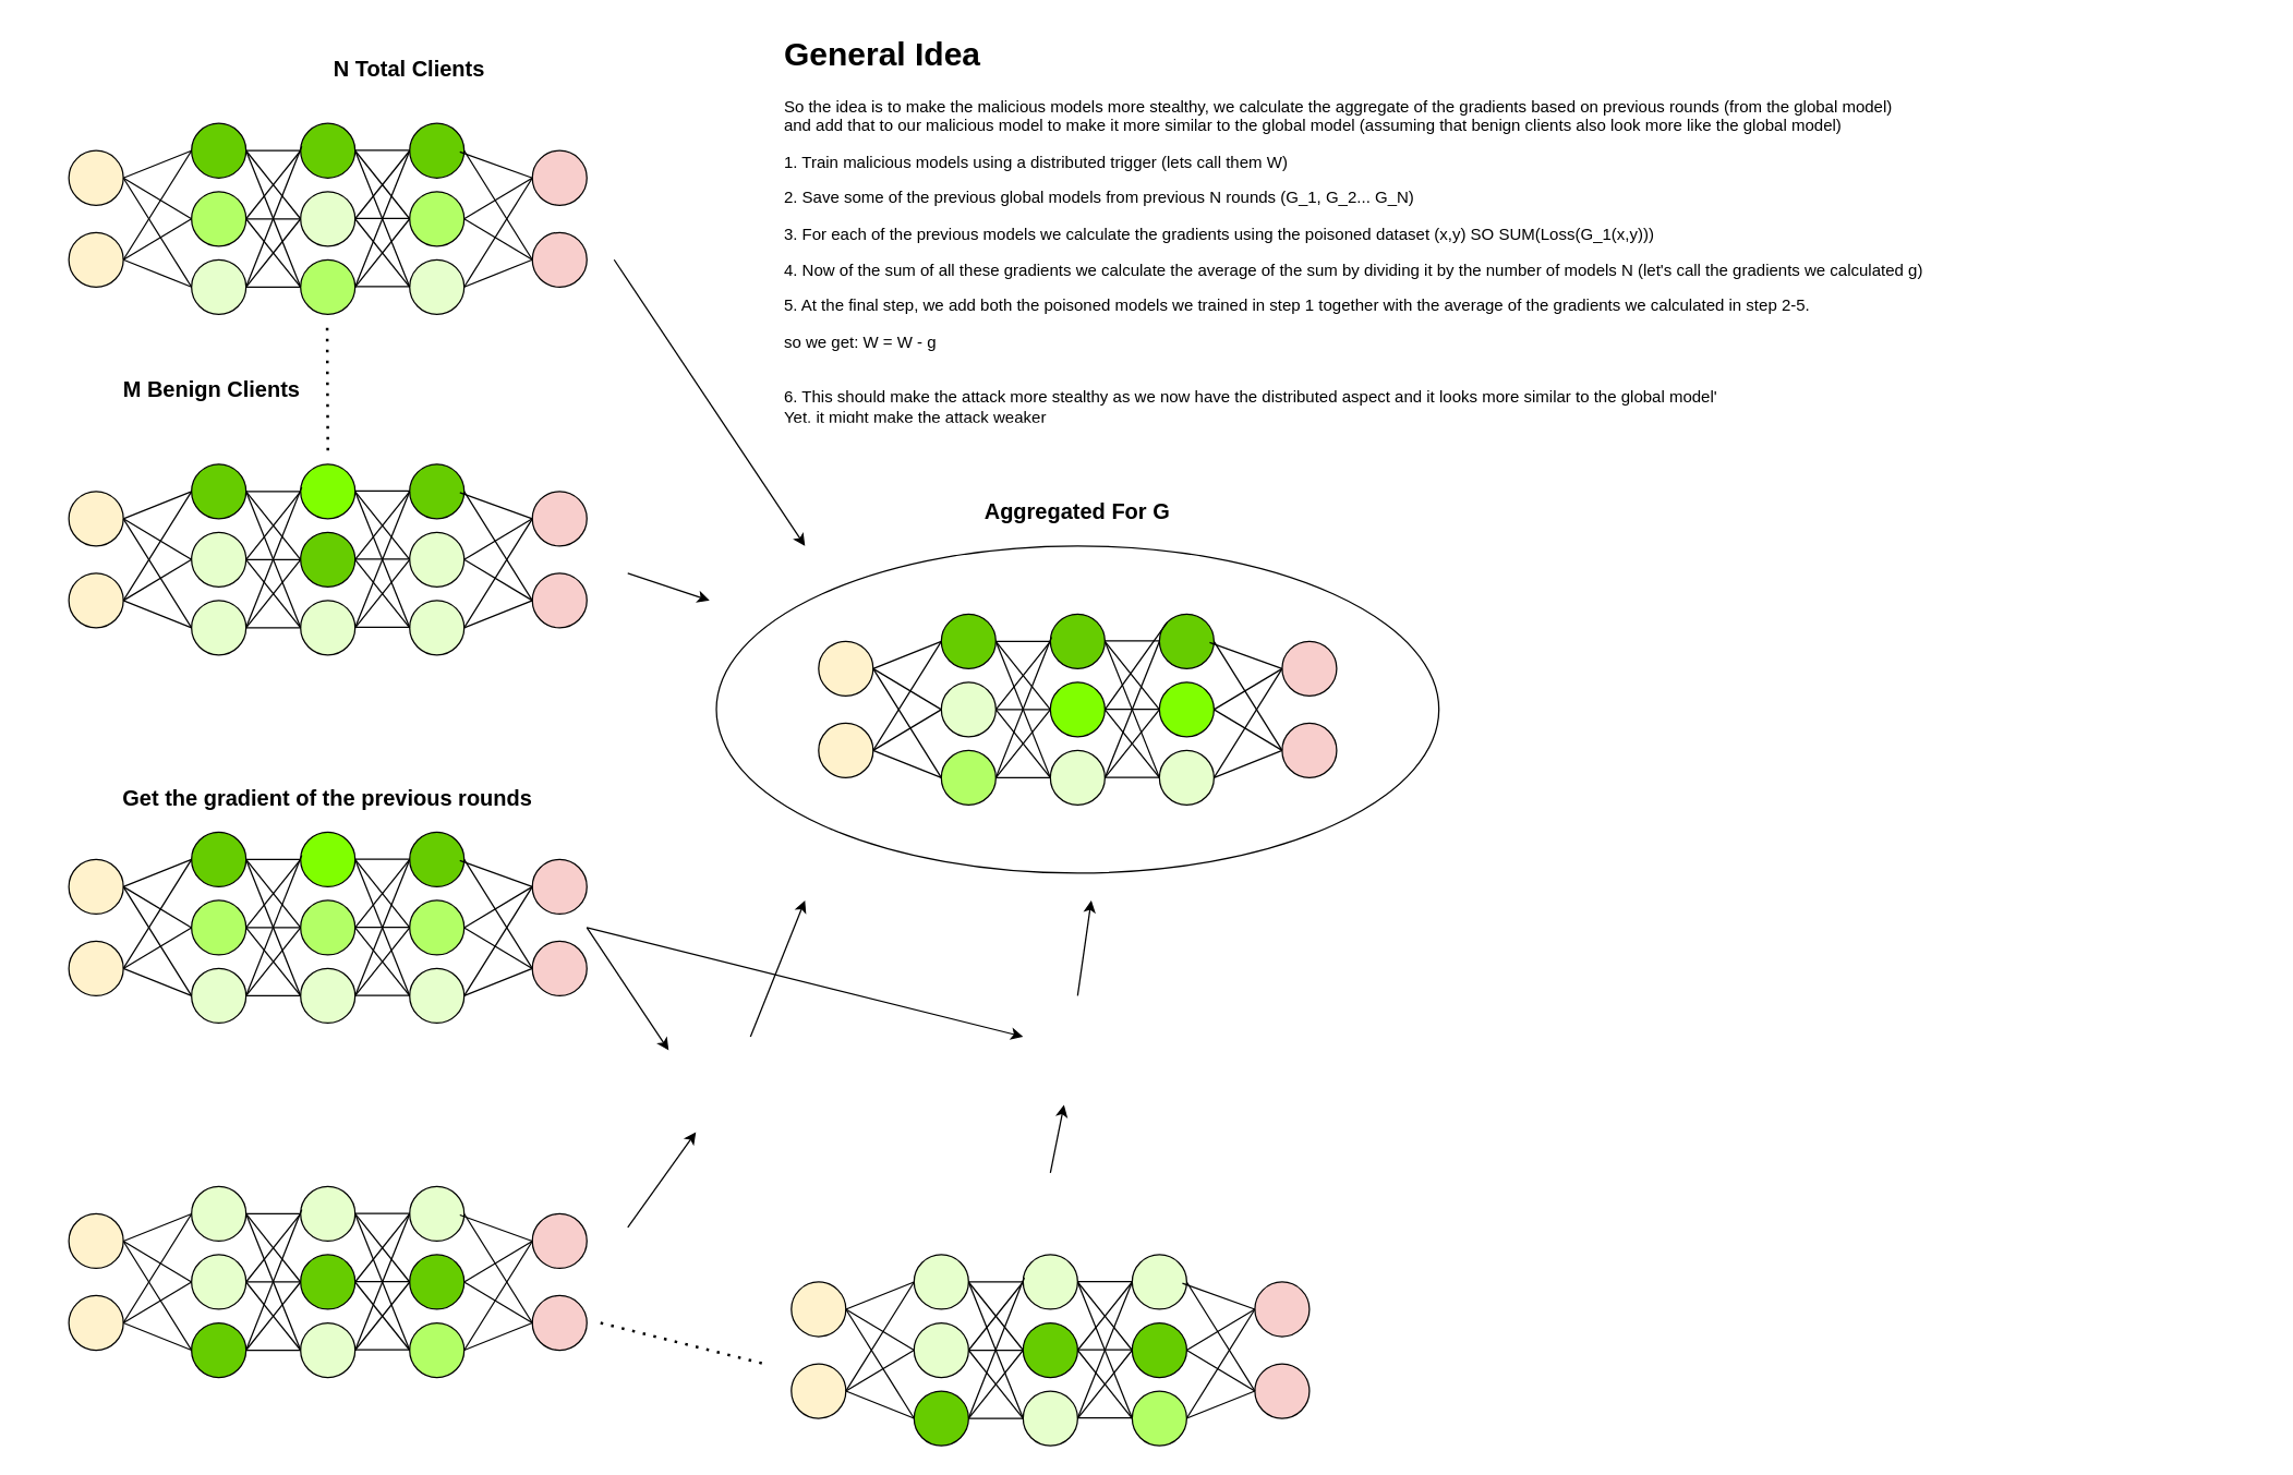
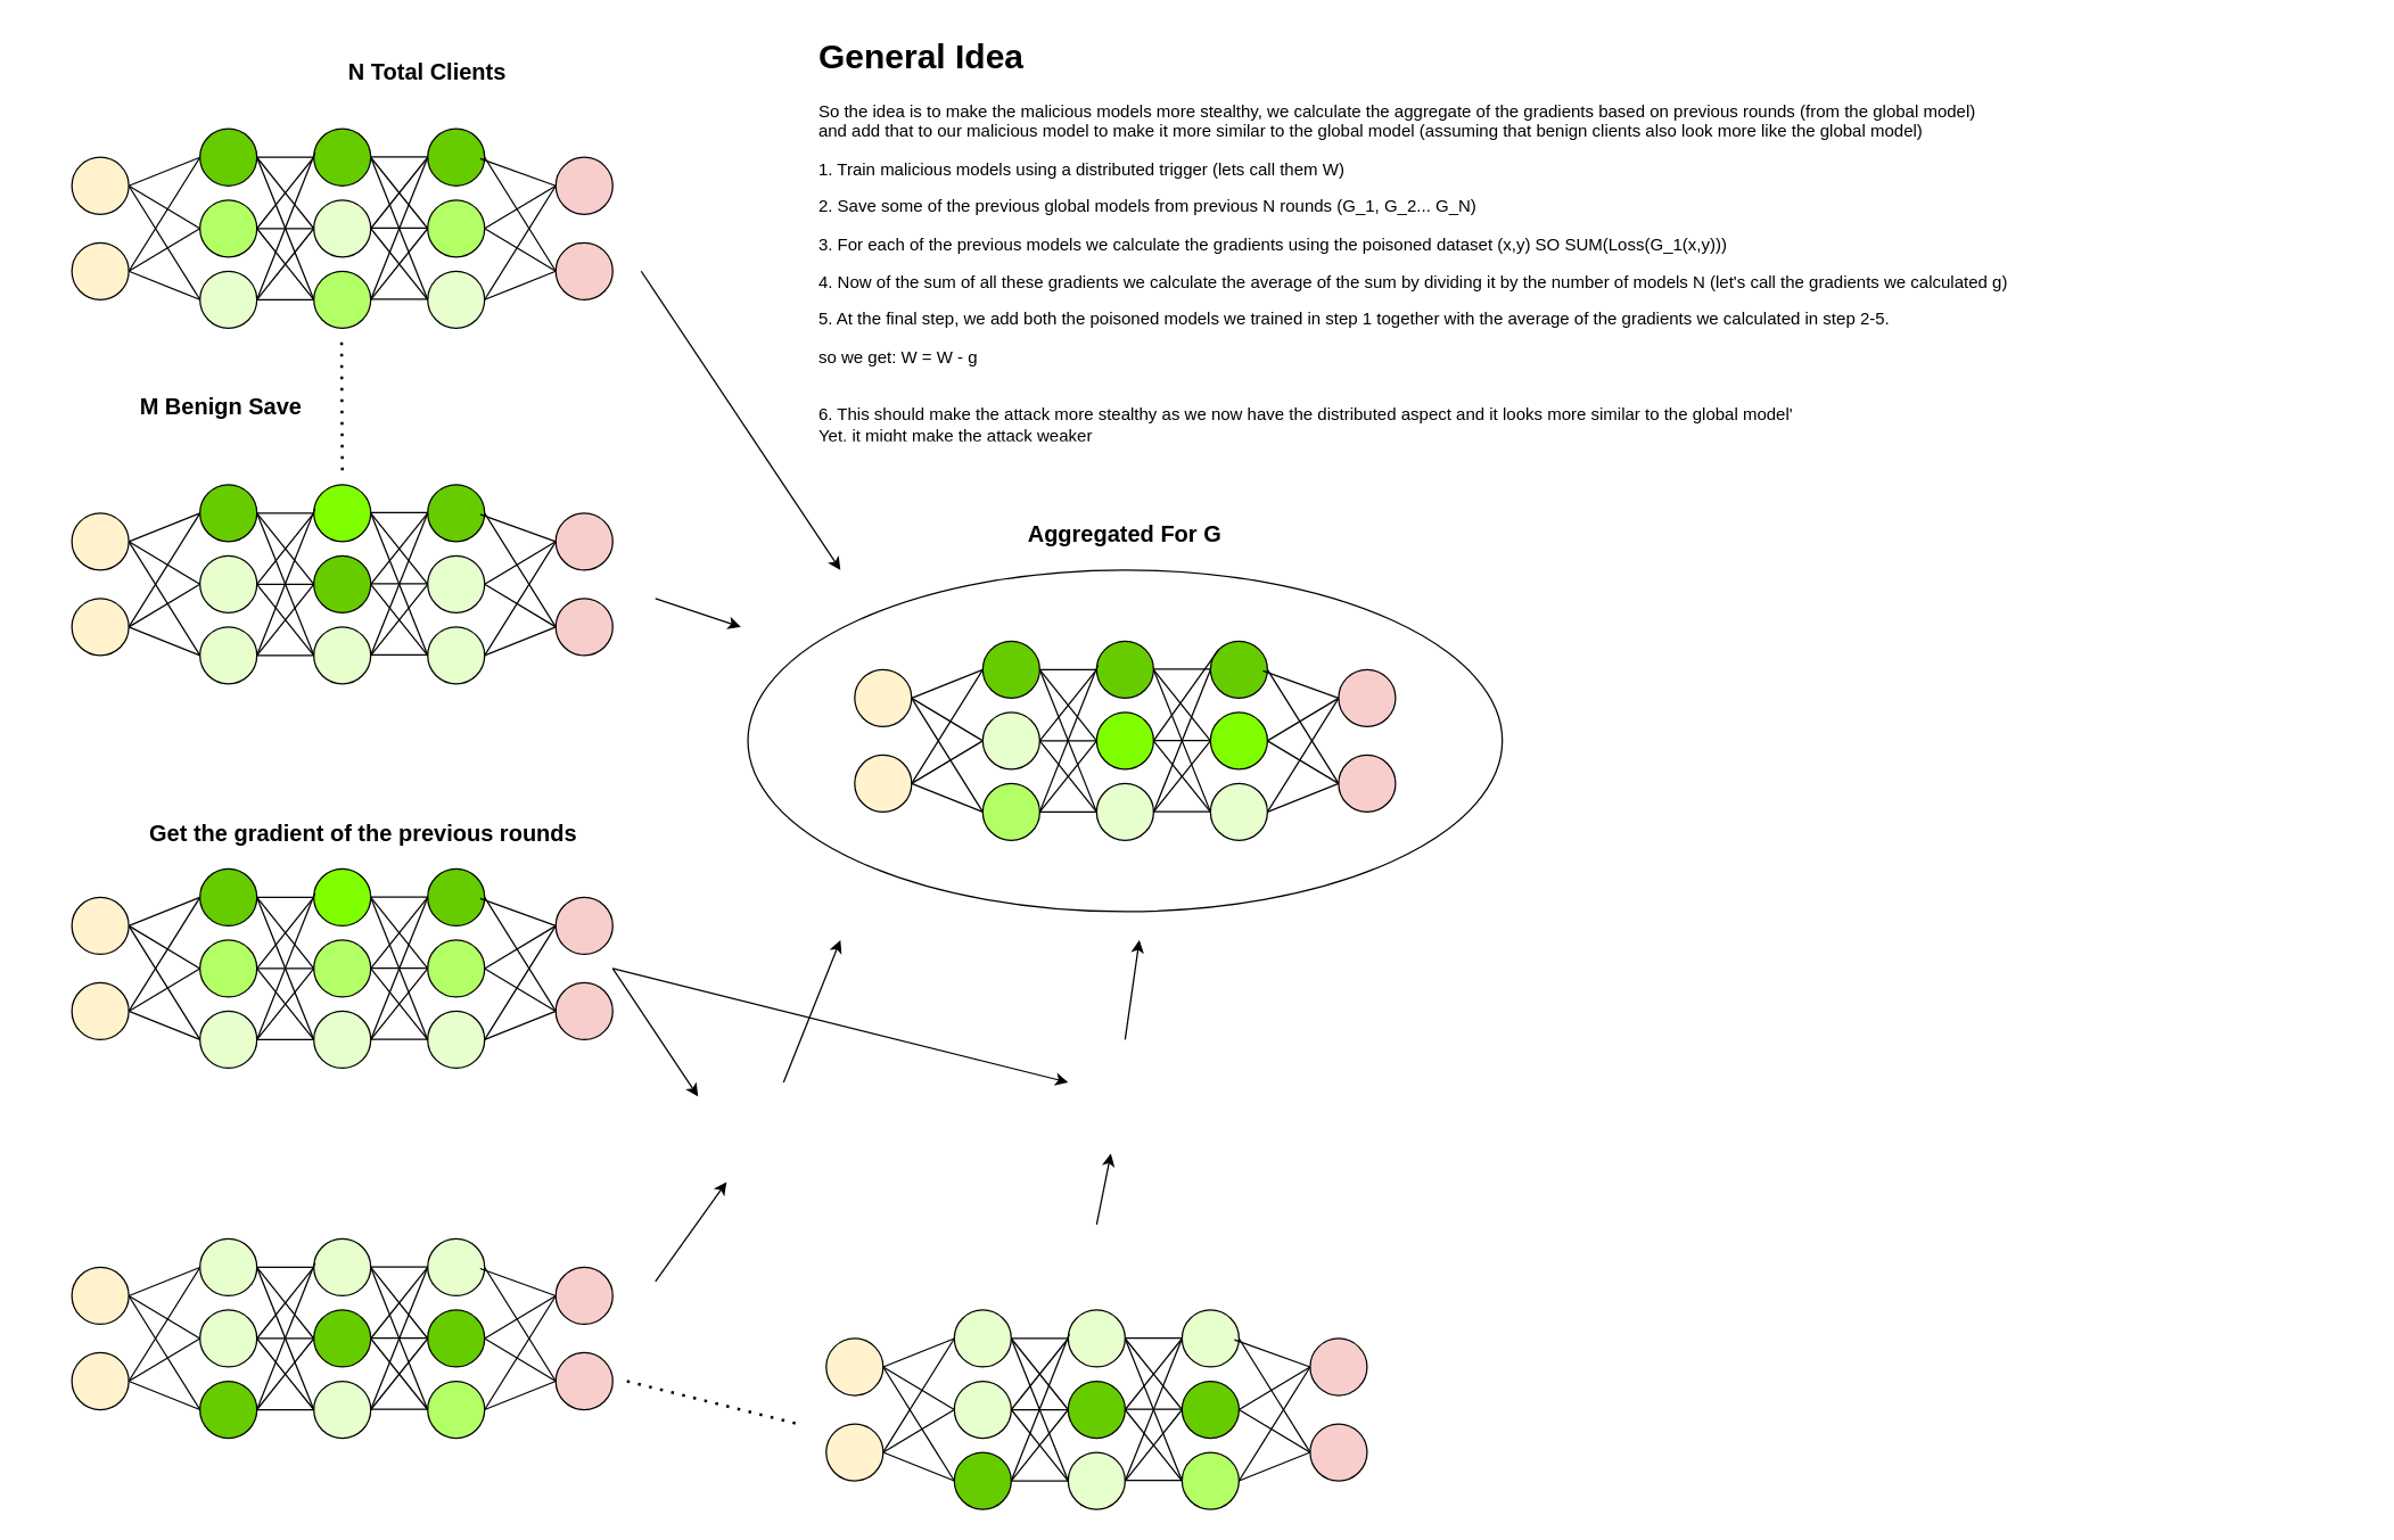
- <mxCell id="135" value="&lt;span style=&quot;font-size: 16px;&quot;&gt;&lt;b&gt;M Benign Clients&lt;/b&gt;&lt;/span&gt;" style="text;html=1;strokeColor=none;fillColor=none;align=center;verticalAlign=middle;whiteSpace=wrap;rounded=0;" parent="1" vertex="1"><mxGeometry x="20" y="270" width="270" height="30" as="geometry" /></mxCell>
+ <mxCell id="135" value="&lt;span style=&quot;font-size: 16px;&quot;&gt;&lt;b&gt;M Benign Save&lt;/b&gt;&lt;/span&gt;" style="text;html=1;strokeColor=none;fillColor=none;align=center;verticalAlign=middle;whiteSpace=wrap;rounded=0;" parent="1" vertex="1"><mxGeometry x="20" y="270" width="270" height="30" as="geometry" /></mxCell>
- <mxCell id="228" value="&lt;span style=&quot;font-size: 16px;&quot;&gt;&lt;b&gt;Get the gradient of the previous rounds&lt;/b&gt;&lt;/span&gt;" style="text;html=1;strokeColor=none;fillColor=none;align=center;verticalAlign=middle;whiteSpace=wrap;rounded=0;" parent="1" vertex="1"><mxGeometry x="65" y="570" width="350" height="30" as="geometry" /></mxCell>
+ <mxCell id="228" value="&lt;span style=&quot;font-size: 16px;&quot;&gt;&lt;b&gt;Get the gradient of the previous rounds&lt;/b&gt;&lt;/span&gt;" style="text;html=1;strokeColor=none;fillColor=none;align=center;verticalAlign=middle;whiteSpace=wrap;rounded=0;" parent="1" vertex="1"><mxGeometry x="80" y="570" width="350" height="30" as="geometry" /></mxCell>
